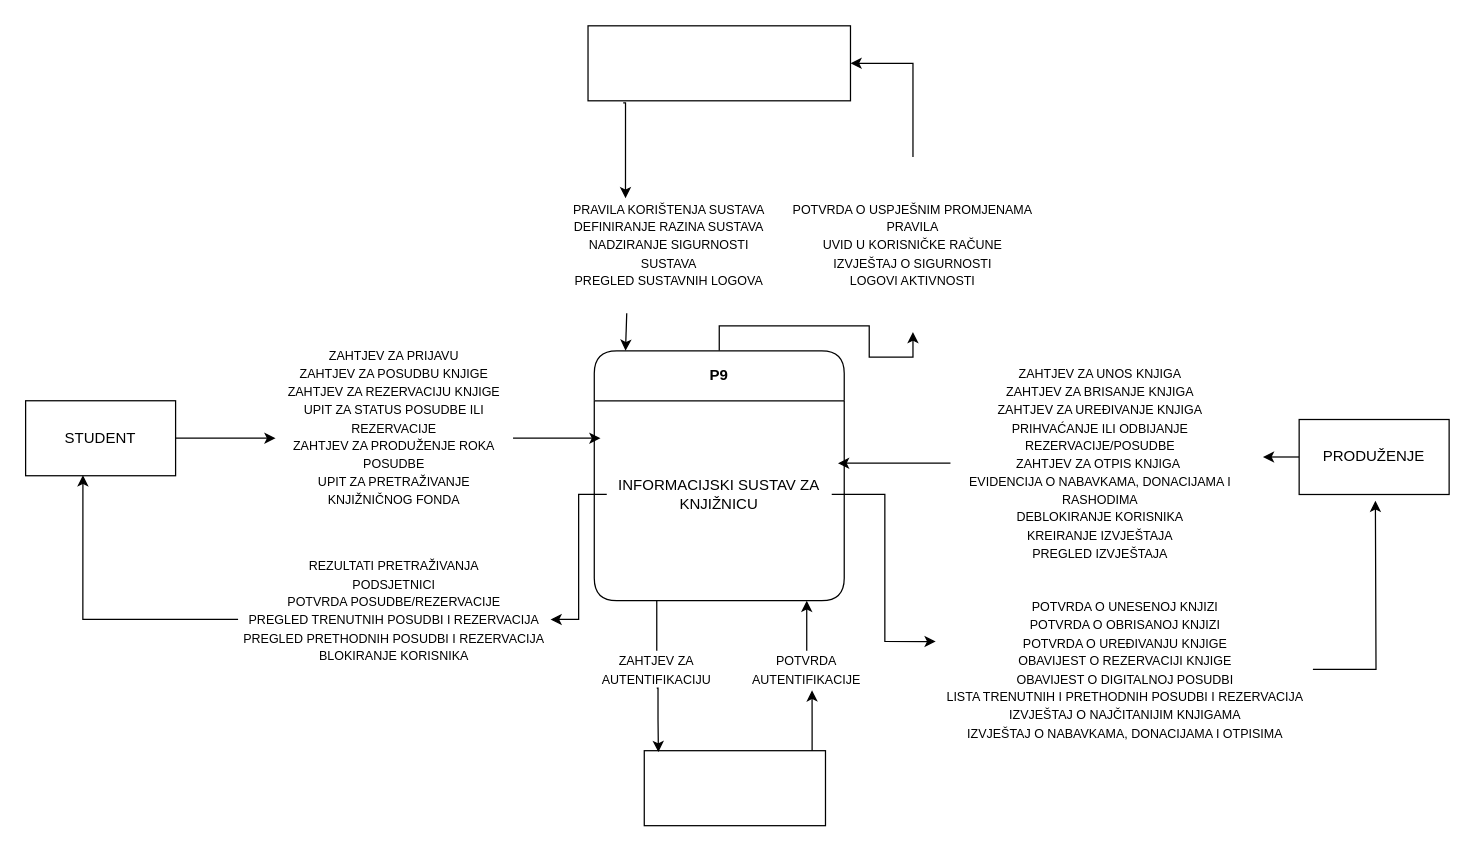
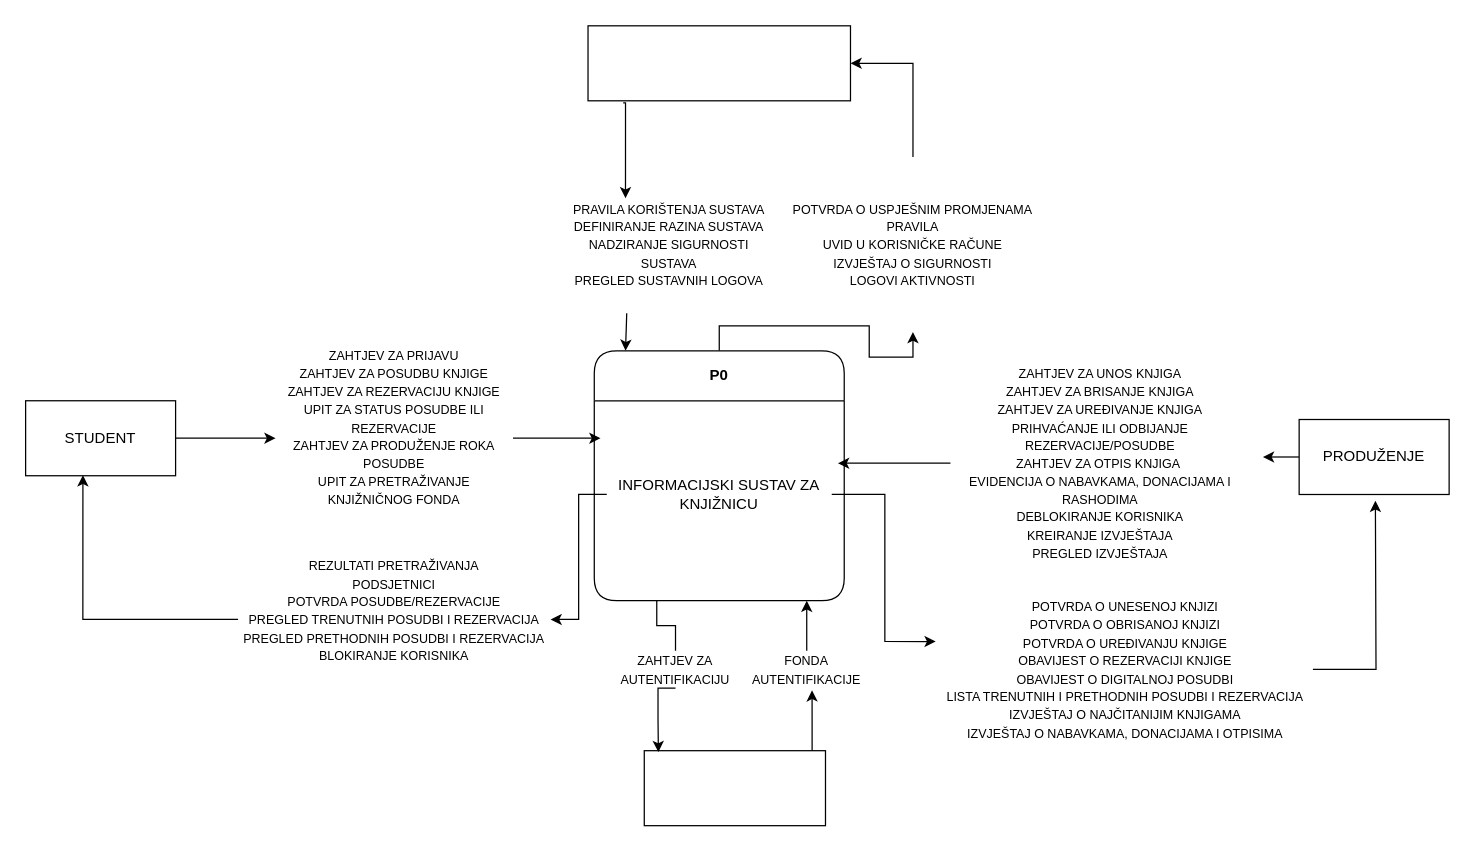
- <mxCell id="9" value="P9" style="swimlane;whiteSpace=wrap;html=1;rounded=1;startSize=40;" parent="1" vertex="1"><mxGeometry x="475" y="280" width="200" height="200" as="geometry" /></mxCell>
+ <mxCell id="9" value="P0" style="swimlane;whiteSpace=wrap;html=1;rounded=1;startSize=40;" parent="1" vertex="1"><mxGeometry x="475" y="280" width="200" height="200" as="geometry" /></mxCell>
- <mxCell id="14" value="&lt;font style=&quot;font-size: 10px;&quot;&gt;ZAHTJEV ZA AUTENTIFIKACIJU&lt;/font&gt;" style="text;html=1;align=center;verticalAlign=middle;whiteSpace=wrap;rounded=0;" parent="1" vertex="1"><mxGeometry x="490" y="520" width="70" height="30" as="geometry" /></mxCell>
+ <mxCell id="14" value="&lt;font style=&quot;font-size: 10px;&quot;&gt;ZAHTJEV ZA AUTENTIFIKACIJU&lt;/font&gt;" style="text;html=1;align=center;verticalAlign=middle;whiteSpace=wrap;rounded=0;" parent="1" vertex="1"><mxGeometry x="505" y="520" width="70" height="30" as="geometry" /></mxCell>
- <mxCell id="17" value="&lt;font style=&quot;font-size: 10px;&quot;&gt;POTVRDA AUTENTIFIKACIJE&lt;/font&gt;" style="text;html=1;align=center;verticalAlign=middle;whiteSpace=wrap;rounded=0;" parent="1" vertex="1"><mxGeometry x="615" y="520" width="60" height="30" as="geometry" /></mxCell>
+ <mxCell id="17" value="&lt;font style=&quot;font-size: 10px;&quot;&gt;FONDA AUTENTIFIKACIJE&lt;/font&gt;" style="text;html=1;align=center;verticalAlign=middle;whiteSpace=wrap;rounded=0;" parent="1" vertex="1"><mxGeometry x="615" y="520" width="60" height="30" as="geometry" /></mxCell>
